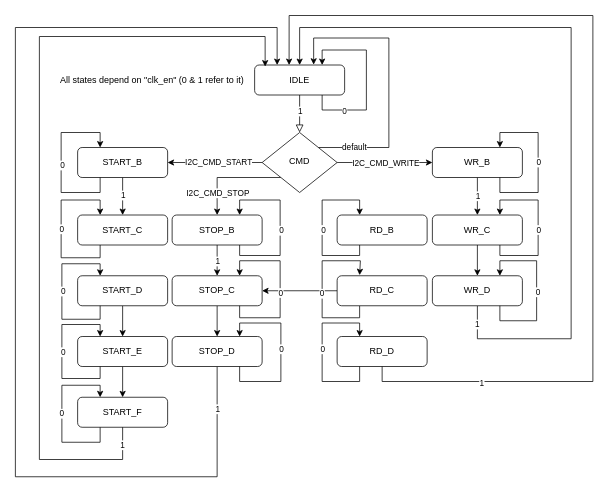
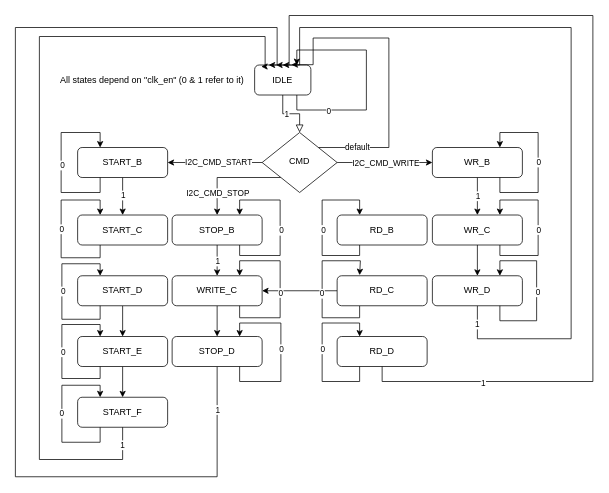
- <mxCell id="4" value="IDLE" style="rounded=1;whiteSpace=wrap;html=1;fontSize=12;glass=0;strokeWidth=1;shadow=0;" parent="1" vertex="1"><mxGeometry x="339" y="86" width="120" height="40" as="geometry" /></mxCell>
+ <mxCell id="4" value="IDLE" style="rounded=1;whiteSpace=wrap;html=1;fontSize=12;glass=0;strokeWidth=1;shadow=0;" parent="1" vertex="1"><mxGeometry x="339" y="86" width="75" height="40" as="geometry" /></mxCell>
- <mxCell id="39" value="STOP_C" style="rounded=1;whiteSpace=wrap;html=1;fontSize=12;glass=0;strokeWidth=1;shadow=0;" vertex="1" parent="1"><mxGeometry x="229" y="367" width="120" height="40" as="geometry" /></mxCell>
+ <mxCell id="39" value="WRITE_C" style="rounded=1;whiteSpace=wrap;html=1;fontSize=12;glass=0;strokeWidth=1;shadow=0;" vertex="1" parent="1"><mxGeometry x="229" y="367" width="120" height="40" as="geometry" /></mxCell>
